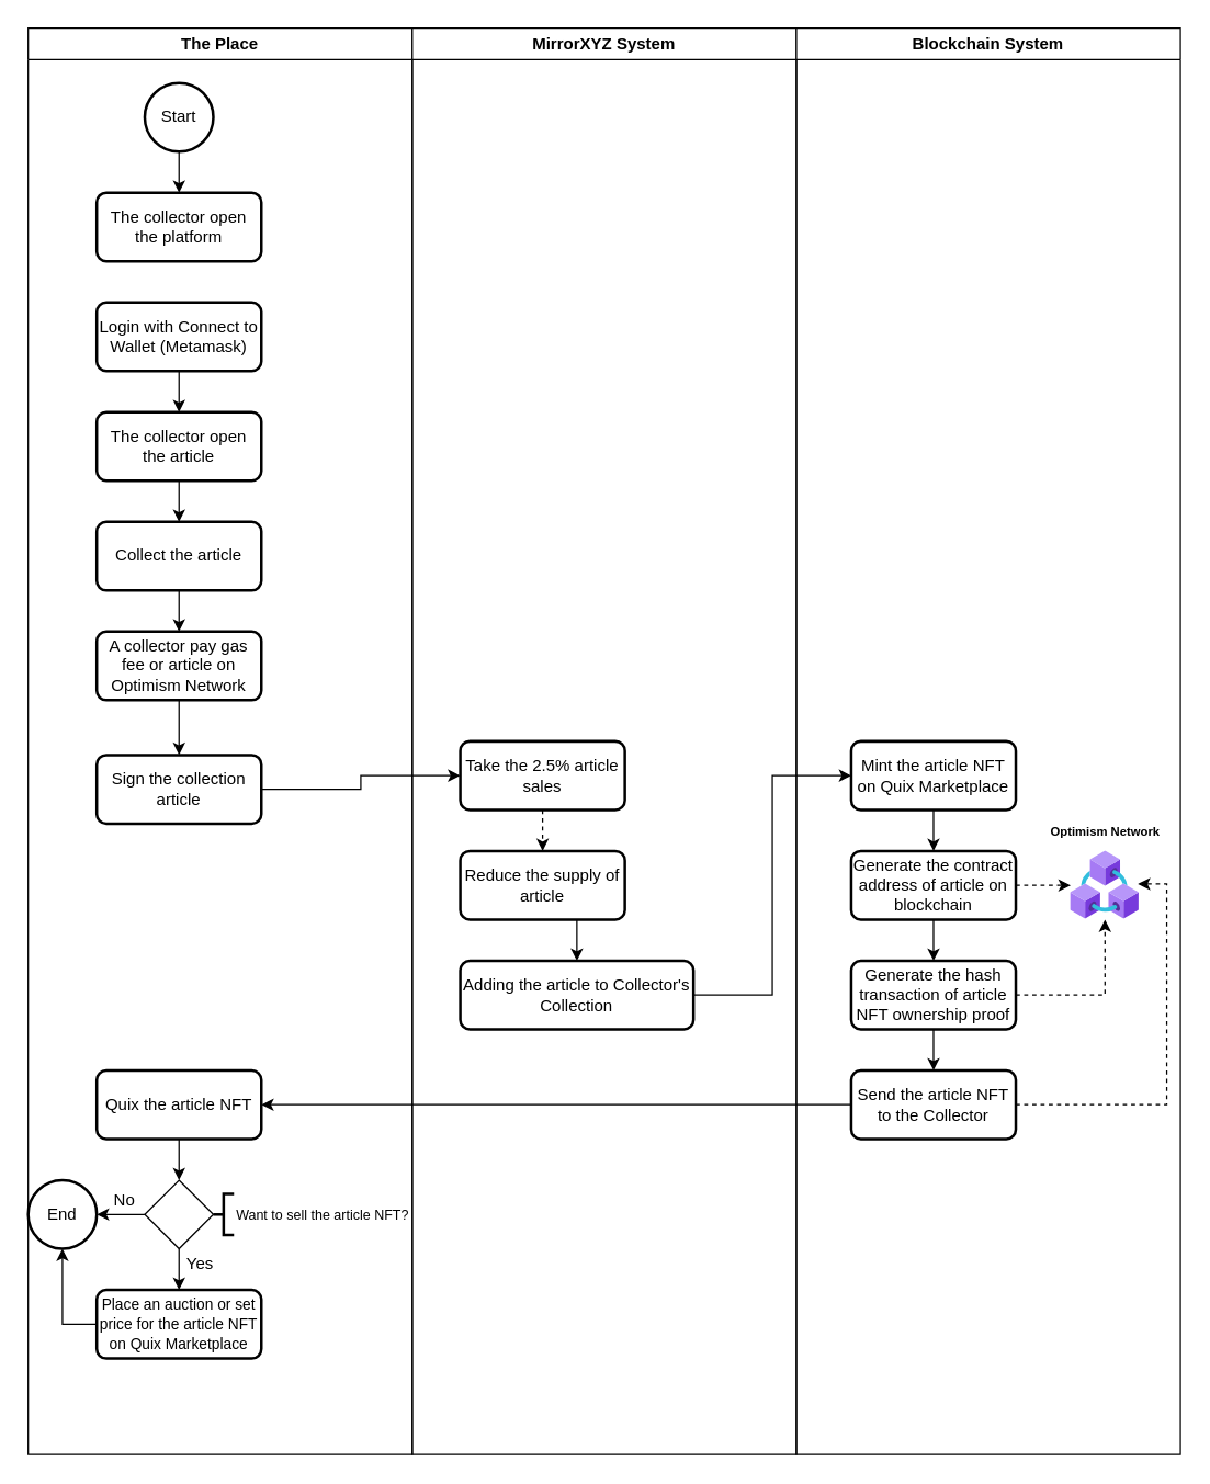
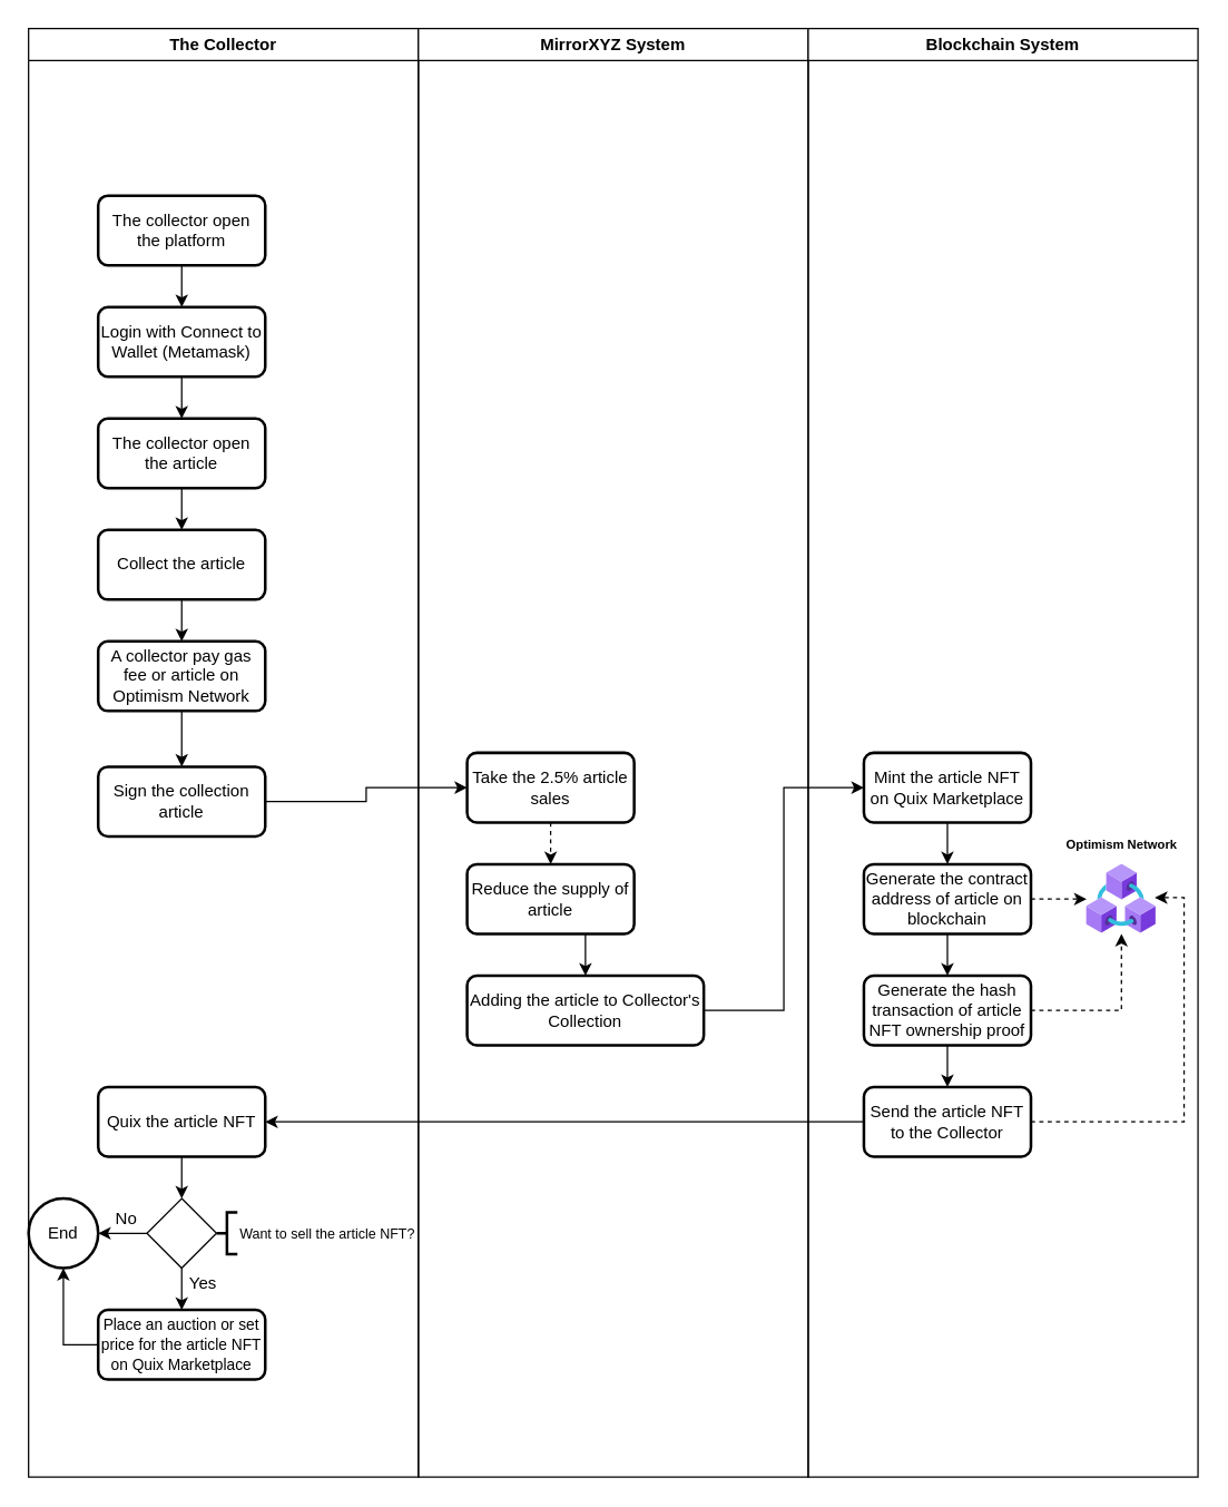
- <mxCell id="2" value="The Place" style="swimlane;whiteSpace=wrap;html=1;" vertex="1" parent="1"><mxGeometry x="20" y="20" width="280" height="1040" as="geometry"><mxRectangle x="20" y="40" width="100" height="30" as="alternateBounds" /></mxGeometry></mxCell>
+ <mxCell id="2" value="The Collector" style="swimlane;whiteSpace=wrap;html=1;" vertex="1" parent="1"><mxGeometry x="20" y="20" width="280" height="1040" as="geometry"><mxRectangle x="20" y="40" width="100" height="30" as="alternateBounds" /></mxGeometry></mxCell>
- <mxCell id="4" value="Start" style="strokeWidth=2;html=1;shape=mxgraph.flowchart.start_2;whiteSpace=wrap;" vertex="1" parent="2"><mxGeometry x="85" y="40" width="50" height="50" as="geometry" /></mxCell>
- <mxCell id="3" style="edgeStyle=orthogonalEdgeStyle;rounded=0;orthogonalLoop=1;jettySize=auto;html=1;exitX=0.5;exitY=1;exitDx=0;exitDy=0;exitPerimeter=0;entryX=0.5;entryY=0;entryDx=0;entryDy=0;" edge="1" parent="2" source="4" target="6"><mxGeometry relative="1" as="geometry" /></mxCell>
+ <mxCell id="5" style="edgeStyle=orthogonalEdgeStyle;rounded=0;orthogonalLoop=1;jettySize=auto;html=1;exitX=0.5;exitY=1;exitDx=0;exitDy=0;entryX=0.5;entryY=0;entryDx=0;entryDy=0;" edge="1" parent="2" source="6" target="8"><mxGeometry relative="1" as="geometry" /></mxCell>
